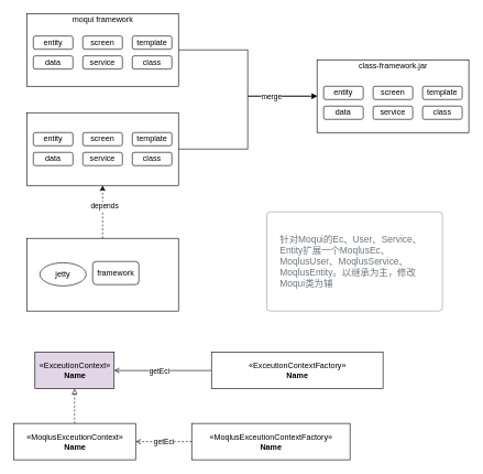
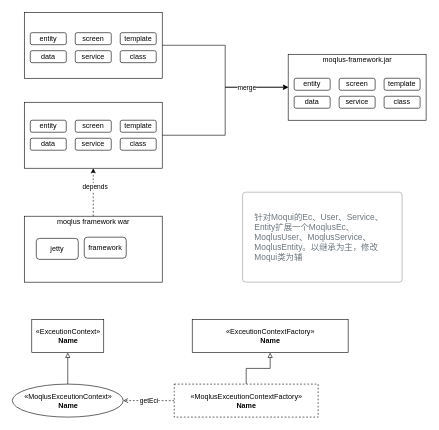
- <mxCell id="4" value="moqui framework" style="text;html=1;align=center;verticalAlign=middle;resizable=0;points=[];autosize=1;strokeColor=none;" vertex="1" parent="1"><mxGeometry x="100" y="20" width="110" height="20" as="geometry" /></mxCell>
- <mxCell id="21" value="class-framework.jar" style="text;html=1;align=center;verticalAlign=middle;resizable=0;points=[];autosize=1;strokeColor=none;" vertex="1" parent="1"><mxGeometry x="530" y="90" width="130" height="20" as="geometry" /></mxCell>
+ <mxCell id="21" value="moqlus-framework.jar" style="text;html=1;align=center;verticalAlign=middle;resizable=0;points=[];autosize=1;strokeColor=none;" vertex="1" parent="1"><mxGeometry x="530" y="90" width="130" height="20" as="geometry" /></mxCell>
+ <mxCell id="31" value="moqlus framework war" style="text;html=1;align=center;verticalAlign=middle;resizable=0;points=[];autosize=1;strokeColor=none;" vertex="1" parent="1"><mxGeometry x="85" y="360" width="140" height="20" as="geometry" /></mxCell>
- <mxCell id="32" value="jetty" style="ellipse;whiteSpace=wrap;html=1;" vertex="1" parent="1"><mxGeometry x="60" y="397" width="70" height="35" as="geometry" /></mxCell>
+ <mxCell id="32" value="jetty" style="rounded=1;whiteSpace=wrap;html=1;" vertex="1" parent="1"><mxGeometry x="60" y="397" width="70" height="35" as="geometry" /></mxCell>
- <mxCell id="35" value="«ExceutionContext»&lt;br&gt;&lt;b&gt;Name&lt;/b&gt;" style="html=1;fillColor=#e1d5e7;" vertex="1" parent="1"><mxGeometry x="52.5" y="532.5" width="120" height="55" as="geometry" /></mxCell>
+ <mxCell id="35" value="«ExceutionContext»&lt;br&gt;&lt;b&gt;Name&lt;/b&gt;" style="html=1;" vertex="1" parent="1"><mxGeometry x="52.5" y="532.5" width="120" height="55" as="geometry" /></mxCell>
- <mxCell id="38" style="edgeStyle=orthogonalEdgeStyle;rounded=0;orthogonalLoop=1;jettySize=auto;html=1;exitX=0;exitY=0.5;exitDx=0;exitDy=0;startArrow=none;startFill=0;endArrow=open;endFill=0;" edge="1" parent="1" source="40" target="35"><mxGeometry relative="1" as="geometry" /></mxCell>
- <mxCell id="39" value="getEci" style="edgeLabel;html=1;align=center;verticalAlign=middle;resizable=0;points=[];" vertex="1" connectable="0" parent="38"><mxGeometry x="-0.2" y="-1" relative="1" as="geometry"><mxPoint x="-21" y="1" as="offset" /></mxGeometry></mxCell>
+ <mxCell id="41" style="edgeStyle=orthogonalEdgeStyle;rounded=0;orthogonalLoop=1;jettySize=auto;html=1;exitX=0.5;exitY=0;exitDx=0;exitDy=0;startArrow=none;startFill=0;endArrow=block;endFill=0;" edge="1" parent="1" source="43" target="40"><mxGeometry relative="1" as="geometry" /></mxCell>
- <mxCell id="36" style="edgeStyle=orthogonalEdgeStyle;rounded=0;orthogonalLoop=1;jettySize=auto;html=1;exitX=0.5;exitY=0;exitDx=0;exitDy=0;entryX=0.5;entryY=1;entryDx=0;entryDy=0;startArrow=none;startFill=0;endArrow=block;endFill=0;dashed=1;" edge="1" parent="1" source="37" target="35"><mxGeometry relative="1" as="geometry" /></mxCell>
+ <mxCell id="36" style="edgeStyle=orthogonalEdgeStyle;rounded=0;orthogonalLoop=1;jettySize=auto;html=1;exitX=0.5;exitY=0;exitDx=0;exitDy=0;entryX=0.5;entryY=1;entryDx=0;entryDy=0;startArrow=none;startFill=0;endArrow=block;endFill=0;" edge="1" parent="1" source="37" target="35"><mxGeometry relative="1" as="geometry" /></mxCell>
- <mxCell id="37" value="«MoqlusExceutionContext»&lt;br&gt;&lt;b&gt;Name&lt;/b&gt;" style="html=1;" vertex="1" parent="1"><mxGeometry x="20" y="640" width="185" height="55" as="geometry" /></mxCell>
+ <mxCell id="37" value="«MoqlusExceutionContext»&lt;br&gt;&lt;b&gt;Name&lt;/b&gt;" style="ellipse;html=1;" vertex="1" parent="1"><mxGeometry x="20" y="640" width="185" height="55" as="geometry" /></mxCell>
- <mxCell id="43" value="«MoqlusExceutionContextFactory»&lt;br&gt;&lt;b&gt;Name&lt;/b&gt;" style="html=1;" vertex="1" parent="1"><mxGeometry x="290" y="640" width="240" height="55" as="geometry" /></mxCell>
+ <mxCell id="43" value="«MoqlusExceutionContextFactory»&lt;br&gt;&lt;b&gt;Name&lt;/b&gt;" style="html=1;dashed=1;" vertex="1" parent="1"><mxGeometry x="290" y="640" width="240" height="55" as="geometry" /></mxCell>
